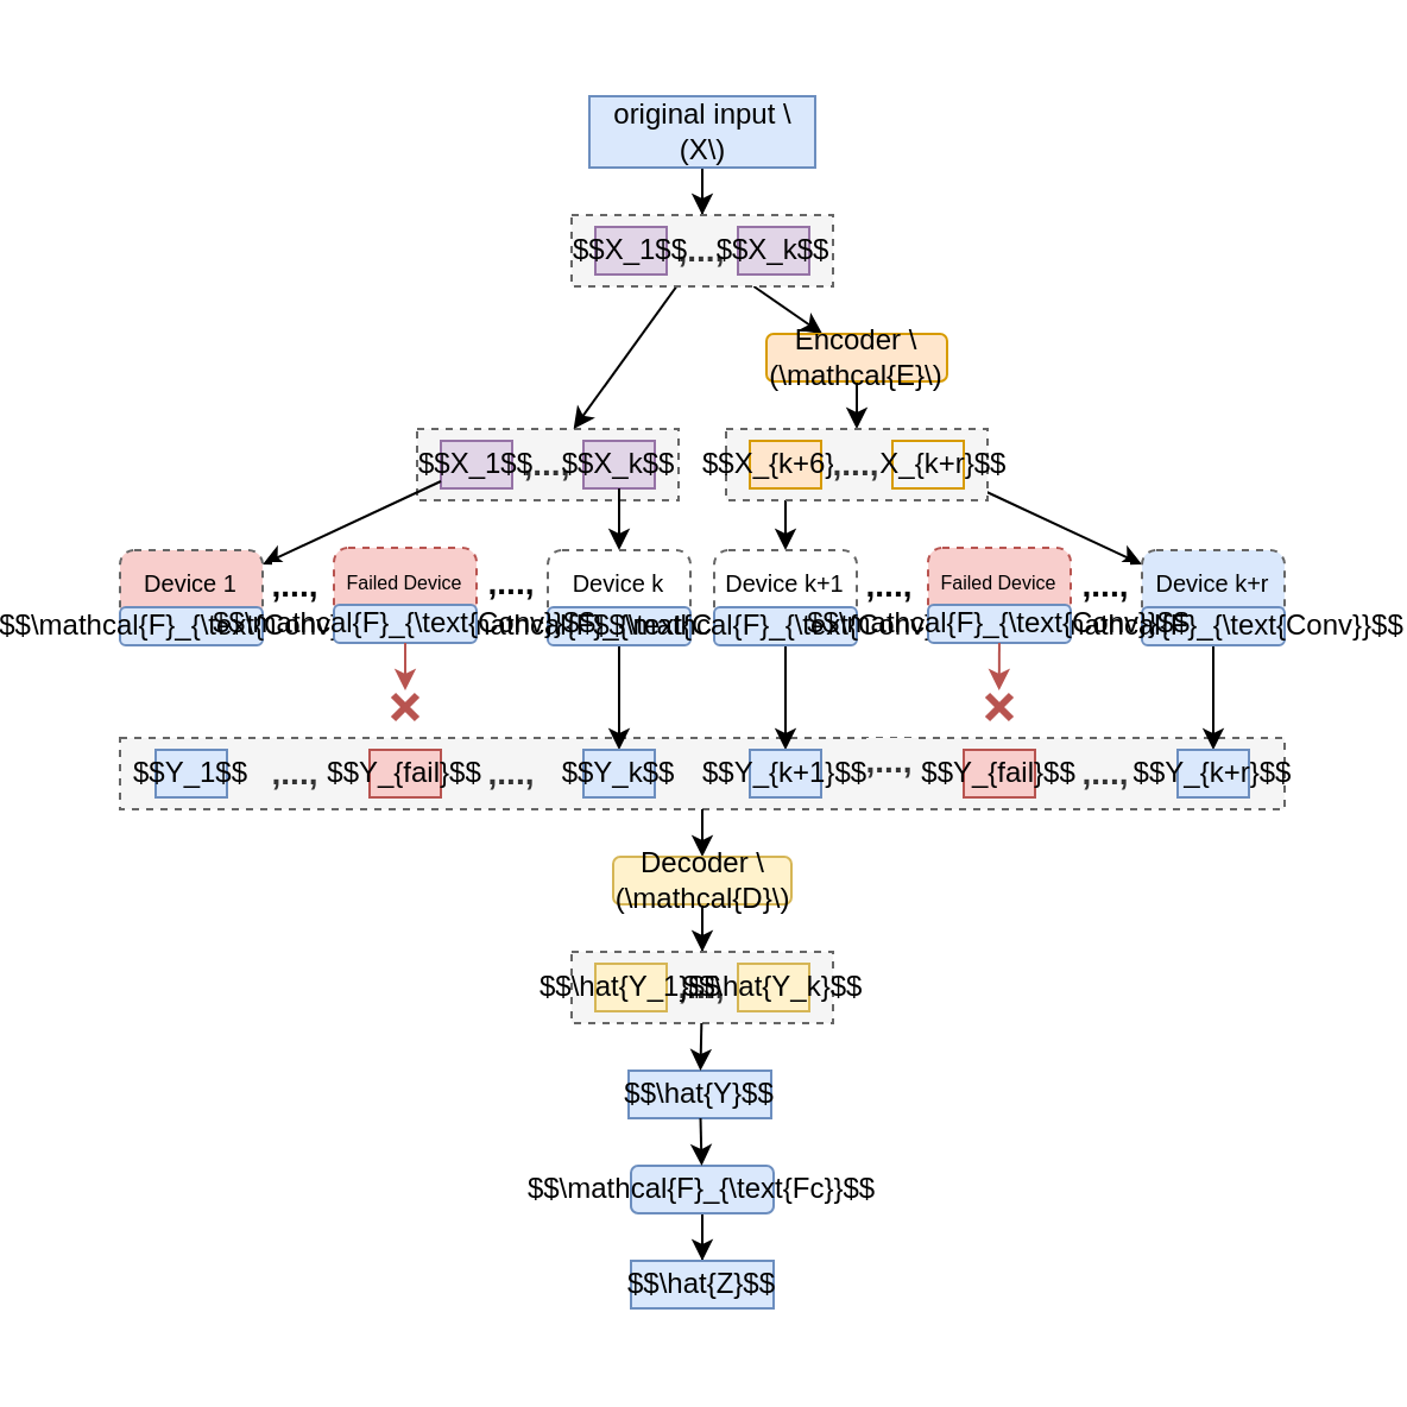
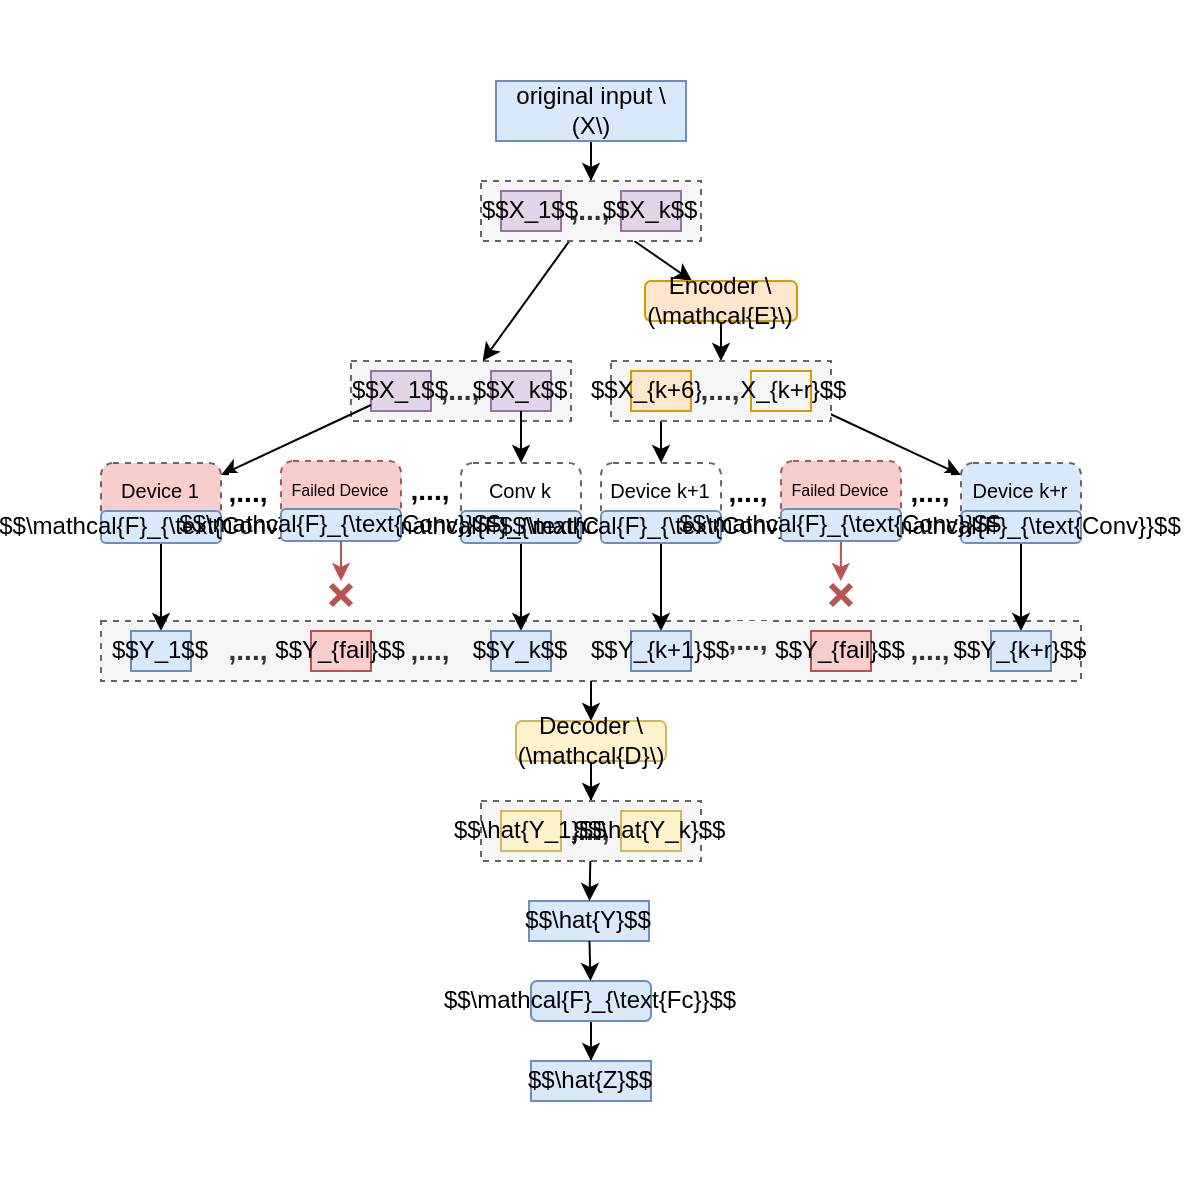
- <mxCell id="53" value="&lt;font style=&quot;font-size: 10px;&quot;&gt;Device k&lt;/font&gt;" style="rounded=1;whiteSpace=wrap;html=1;verticalAlign=top;dashed=1;strokeColor=#666666;" parent="52" vertex="1"><mxGeometry width="60" height="40" as="geometry" /></mxCell>
+ <mxCell id="53" value="&lt;font style=&quot;font-size: 10px;&quot;&gt;Conv k&lt;/font&gt;" style="rounded=1;whiteSpace=wrap;html=1;verticalAlign=top;dashed=1;strokeColor=#666666;" parent="52" vertex="1"><mxGeometry width="60" height="40" as="geometry" /></mxCell>
+ <mxCell id="23" value="" style="endArrow=classic;html=1;rounded=0;" parent="1" source="47" target="69" edge="1"><mxGeometry width="50" height="50" relative="1" as="geometry"><mxPoint x="110" y="381" as="sourcePoint" /><mxPoint x="160" y="331" as="targetPoint" /></mxGeometry></mxCell>
